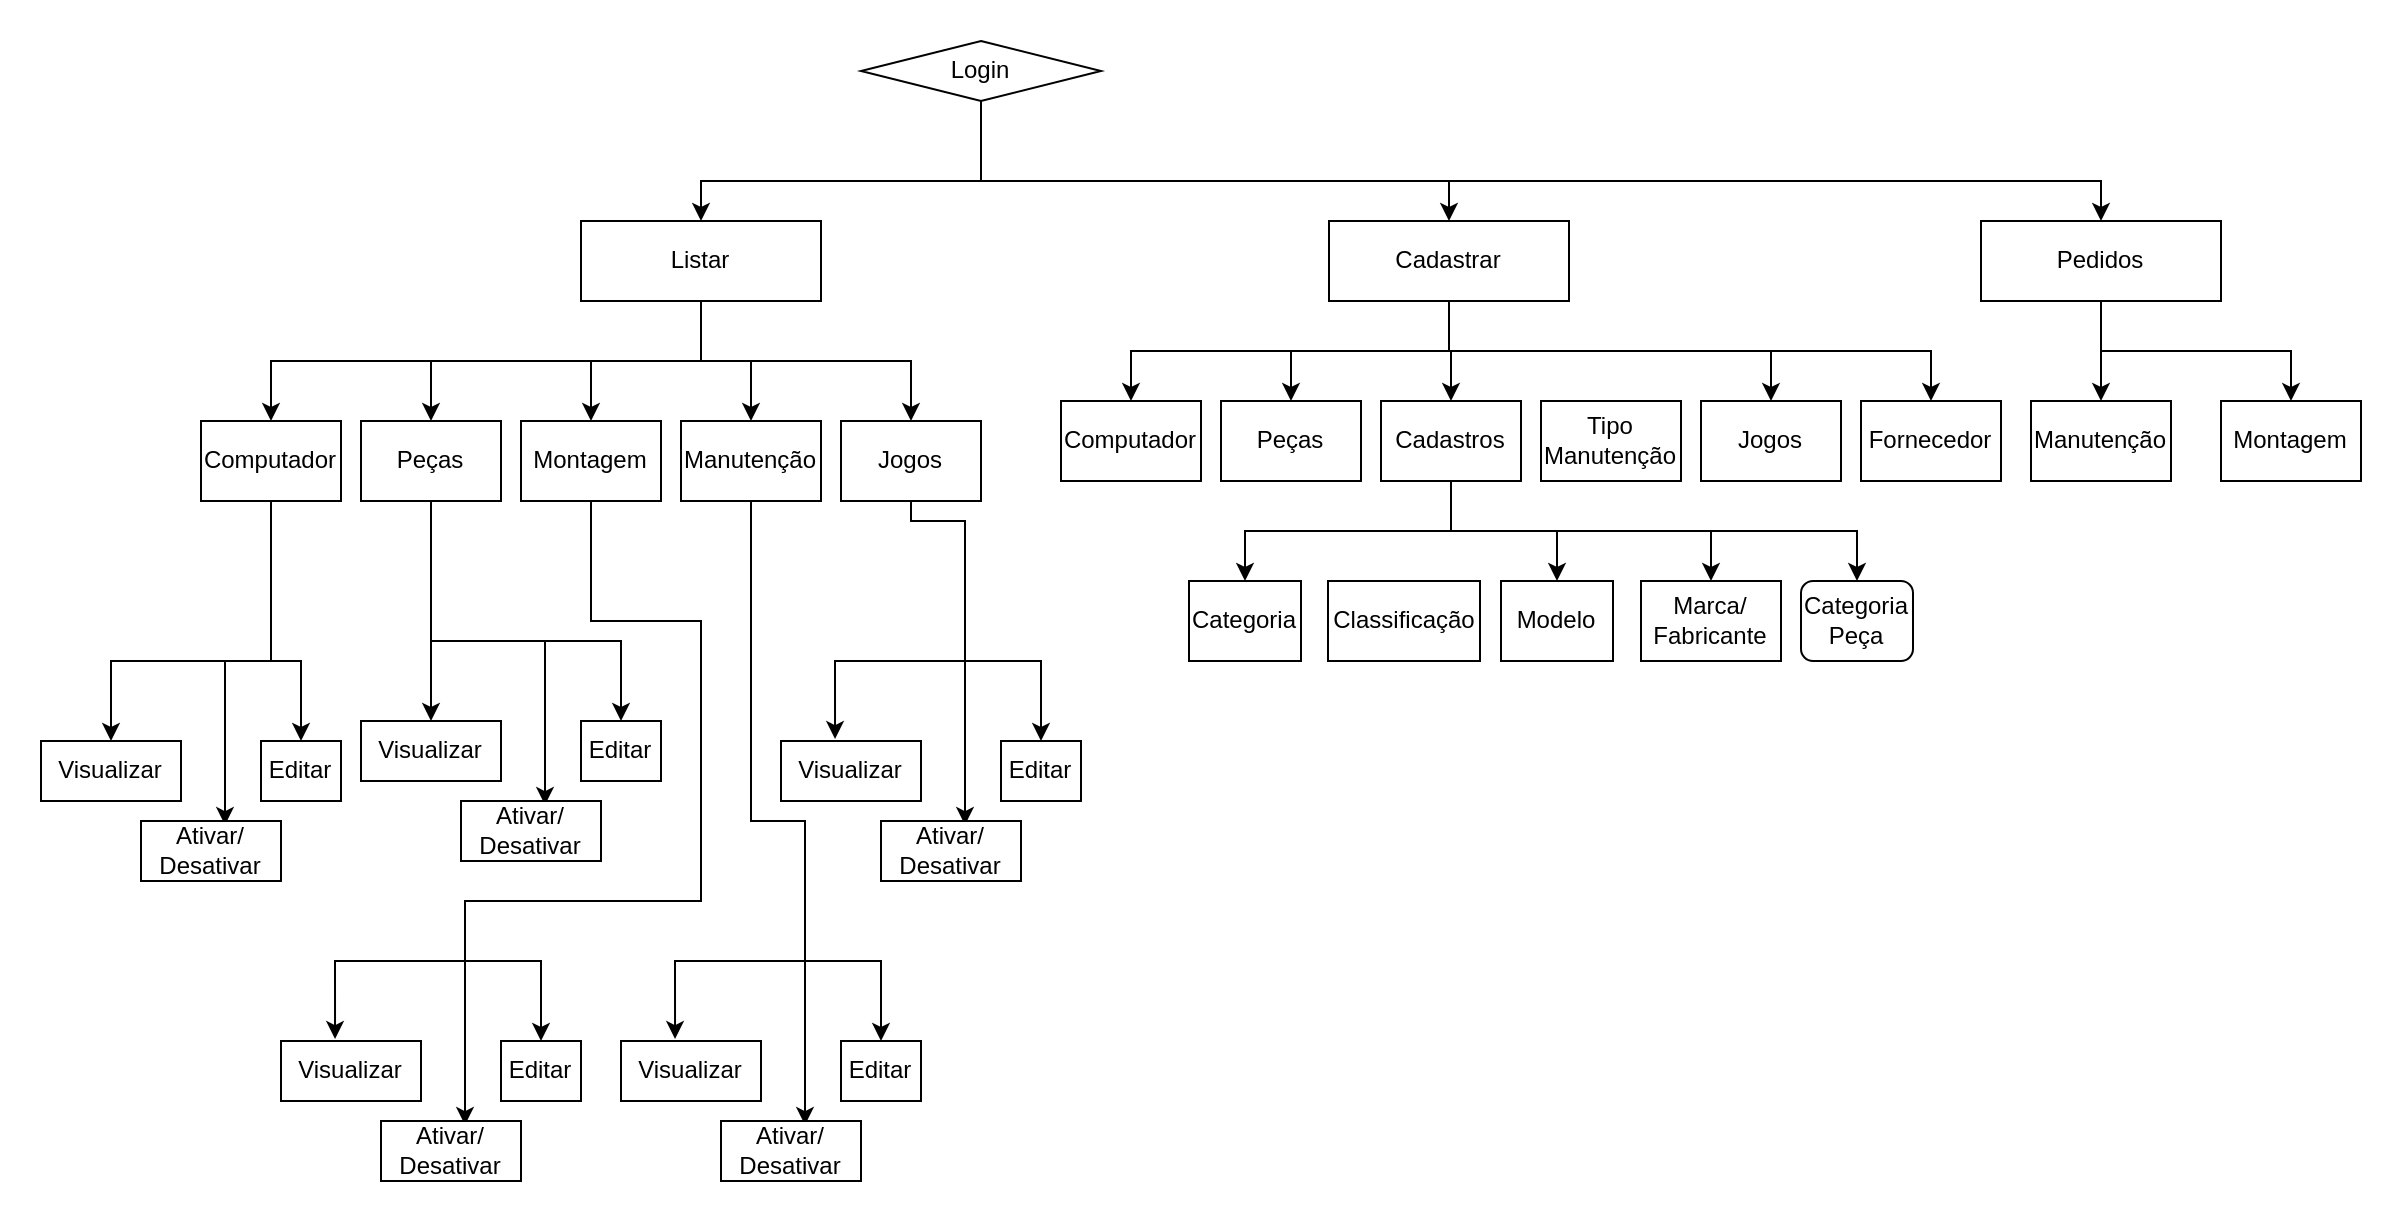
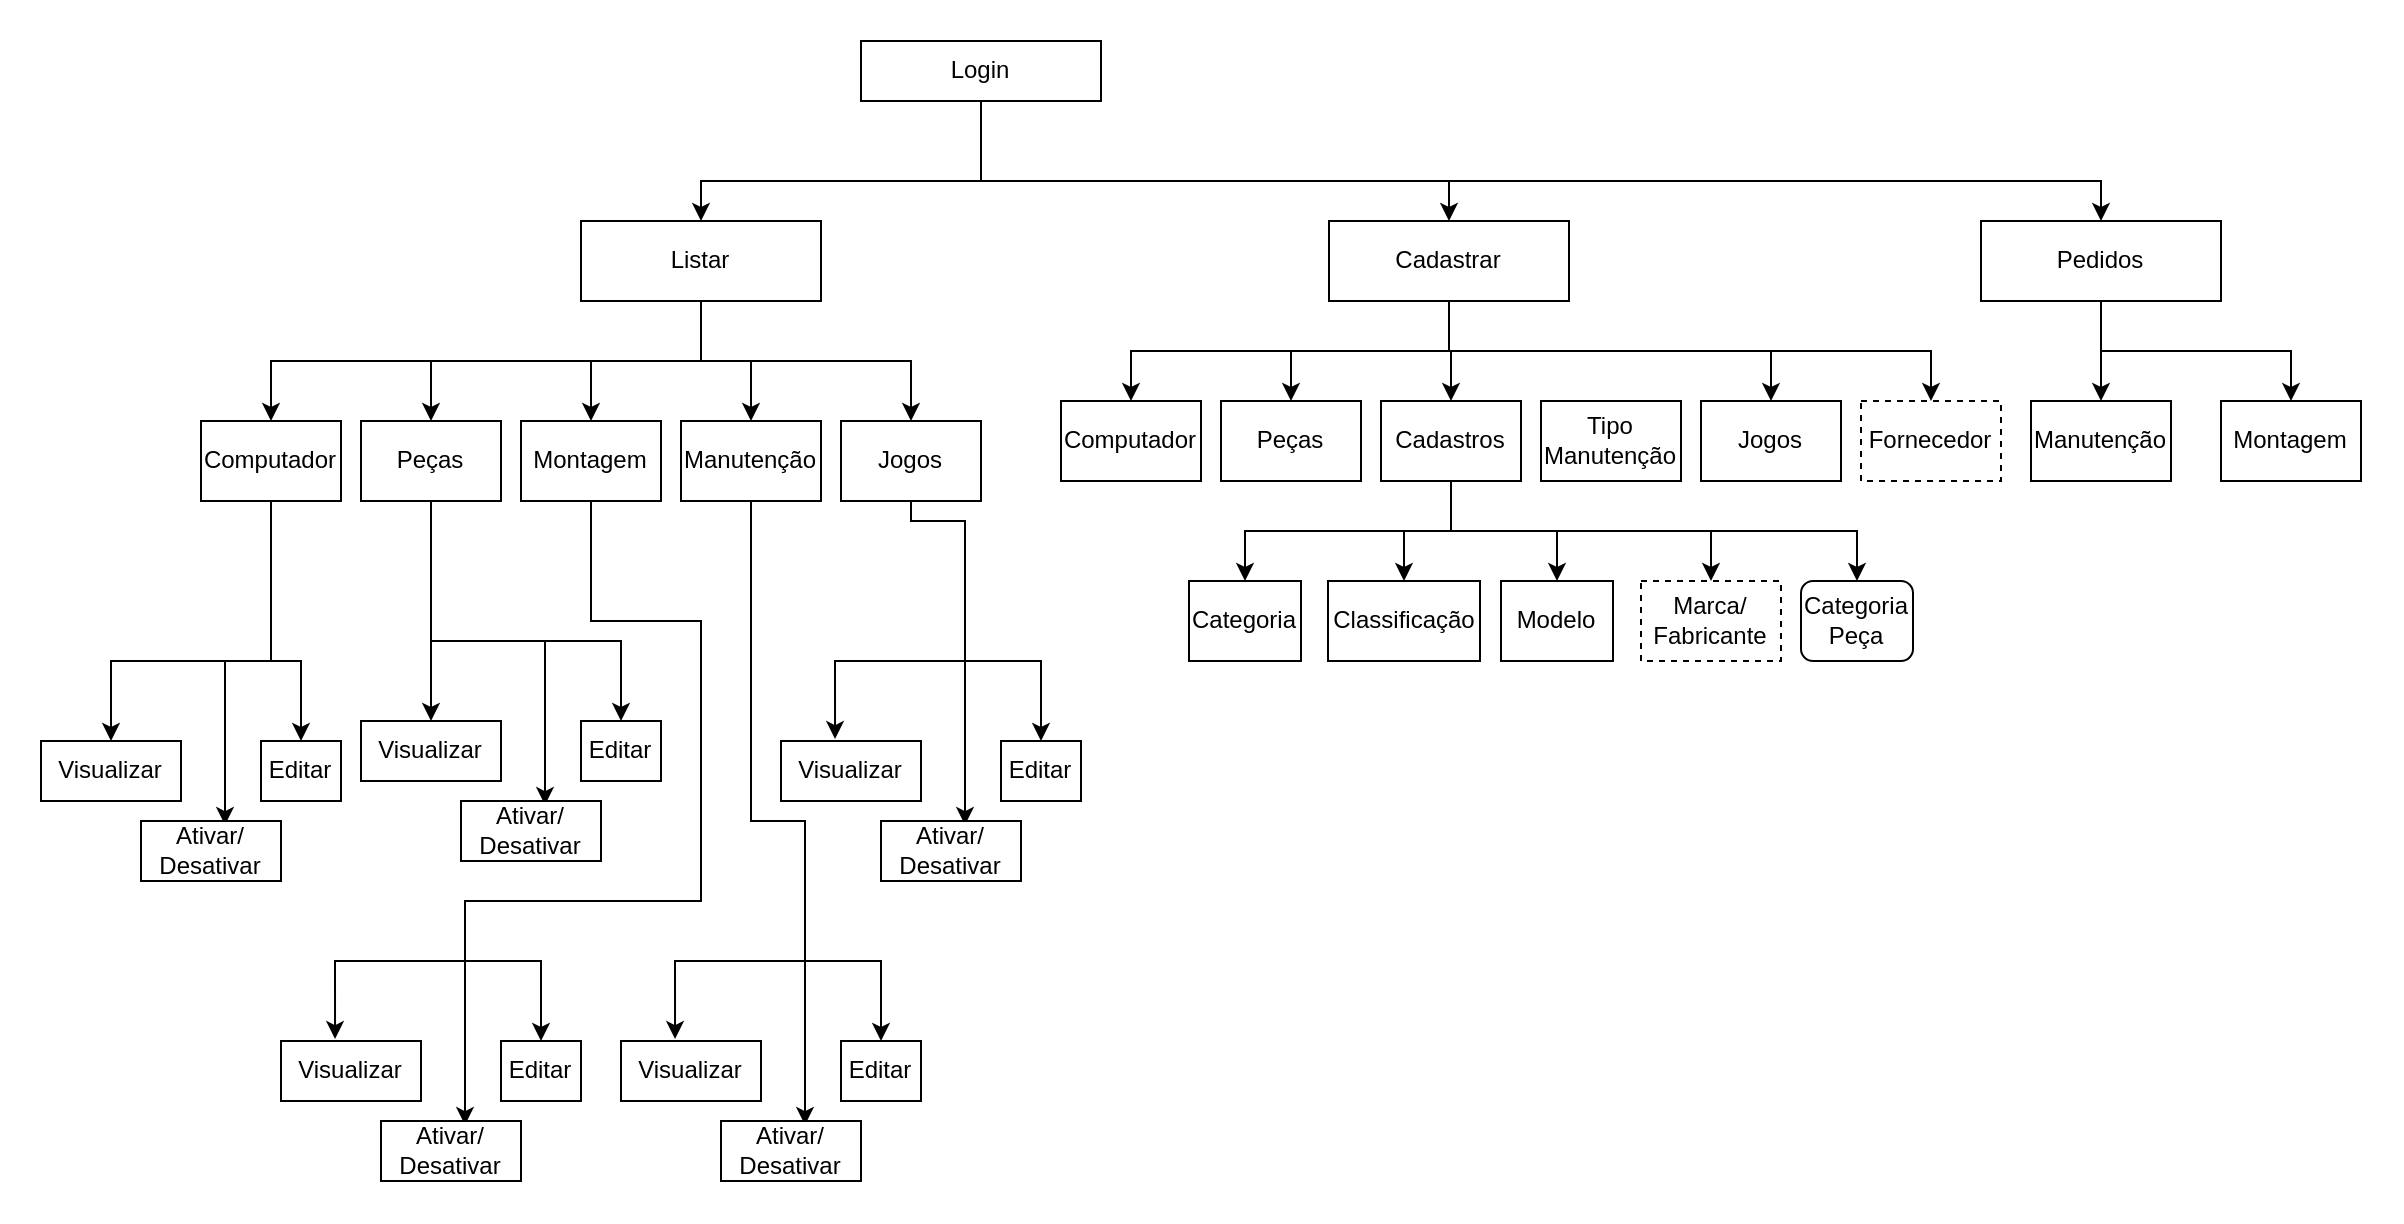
- <mxCell id="5" value="Login" style="rhombus;whiteSpace=wrap;html=1;" parent="1" vertex="1"><mxGeometry x="430" y="20" width="120" height="30" as="geometry" /></mxCell>
+ <mxCell id="5" value="Login" style="rounded=0;whiteSpace=wrap;html=1;" parent="1" vertex="1"><mxGeometry x="430" y="20" width="120" height="30" as="geometry" /></mxCell>
- <mxCell id="28" value="Fornecedor" style="rounded=0;whiteSpace=wrap;html=1;" parent="1" vertex="1"><mxGeometry x="930" y="200" width="70" height="40" as="geometry" /></mxCell>
+ <mxCell id="28" value="Fornecedor" style="rounded=0;whiteSpace=wrap;html=1;dashed=1;" parent="1" vertex="1"><mxGeometry x="930" y="200" width="70" height="40" as="geometry" /></mxCell>
+ <mxCell id="21" style="edgeStyle=orthogonalEdgeStyle;rounded=0;orthogonalLoop=1;jettySize=auto;html=1;exitX=0.5;exitY=1;exitDx=0;exitDy=0;" parent="1" source="25" target="30" edge="1"><mxGeometry relative="1" as="geometry" /></mxCell>
- <mxCell id="32" value="Marca/&lt;br&gt;Fabricante" style="rounded=0;whiteSpace=wrap;html=1;" parent="1" vertex="1"><mxGeometry x="820" y="290" width="70" height="40" as="geometry" /></mxCell>
+ <mxCell id="32" value="Marca/&lt;br&gt;Fabricante" style="rounded=0;whiteSpace=wrap;html=1;dashed=1;" parent="1" vertex="1"><mxGeometry x="820" y="290" width="70" height="40" as="geometry" /></mxCell>
